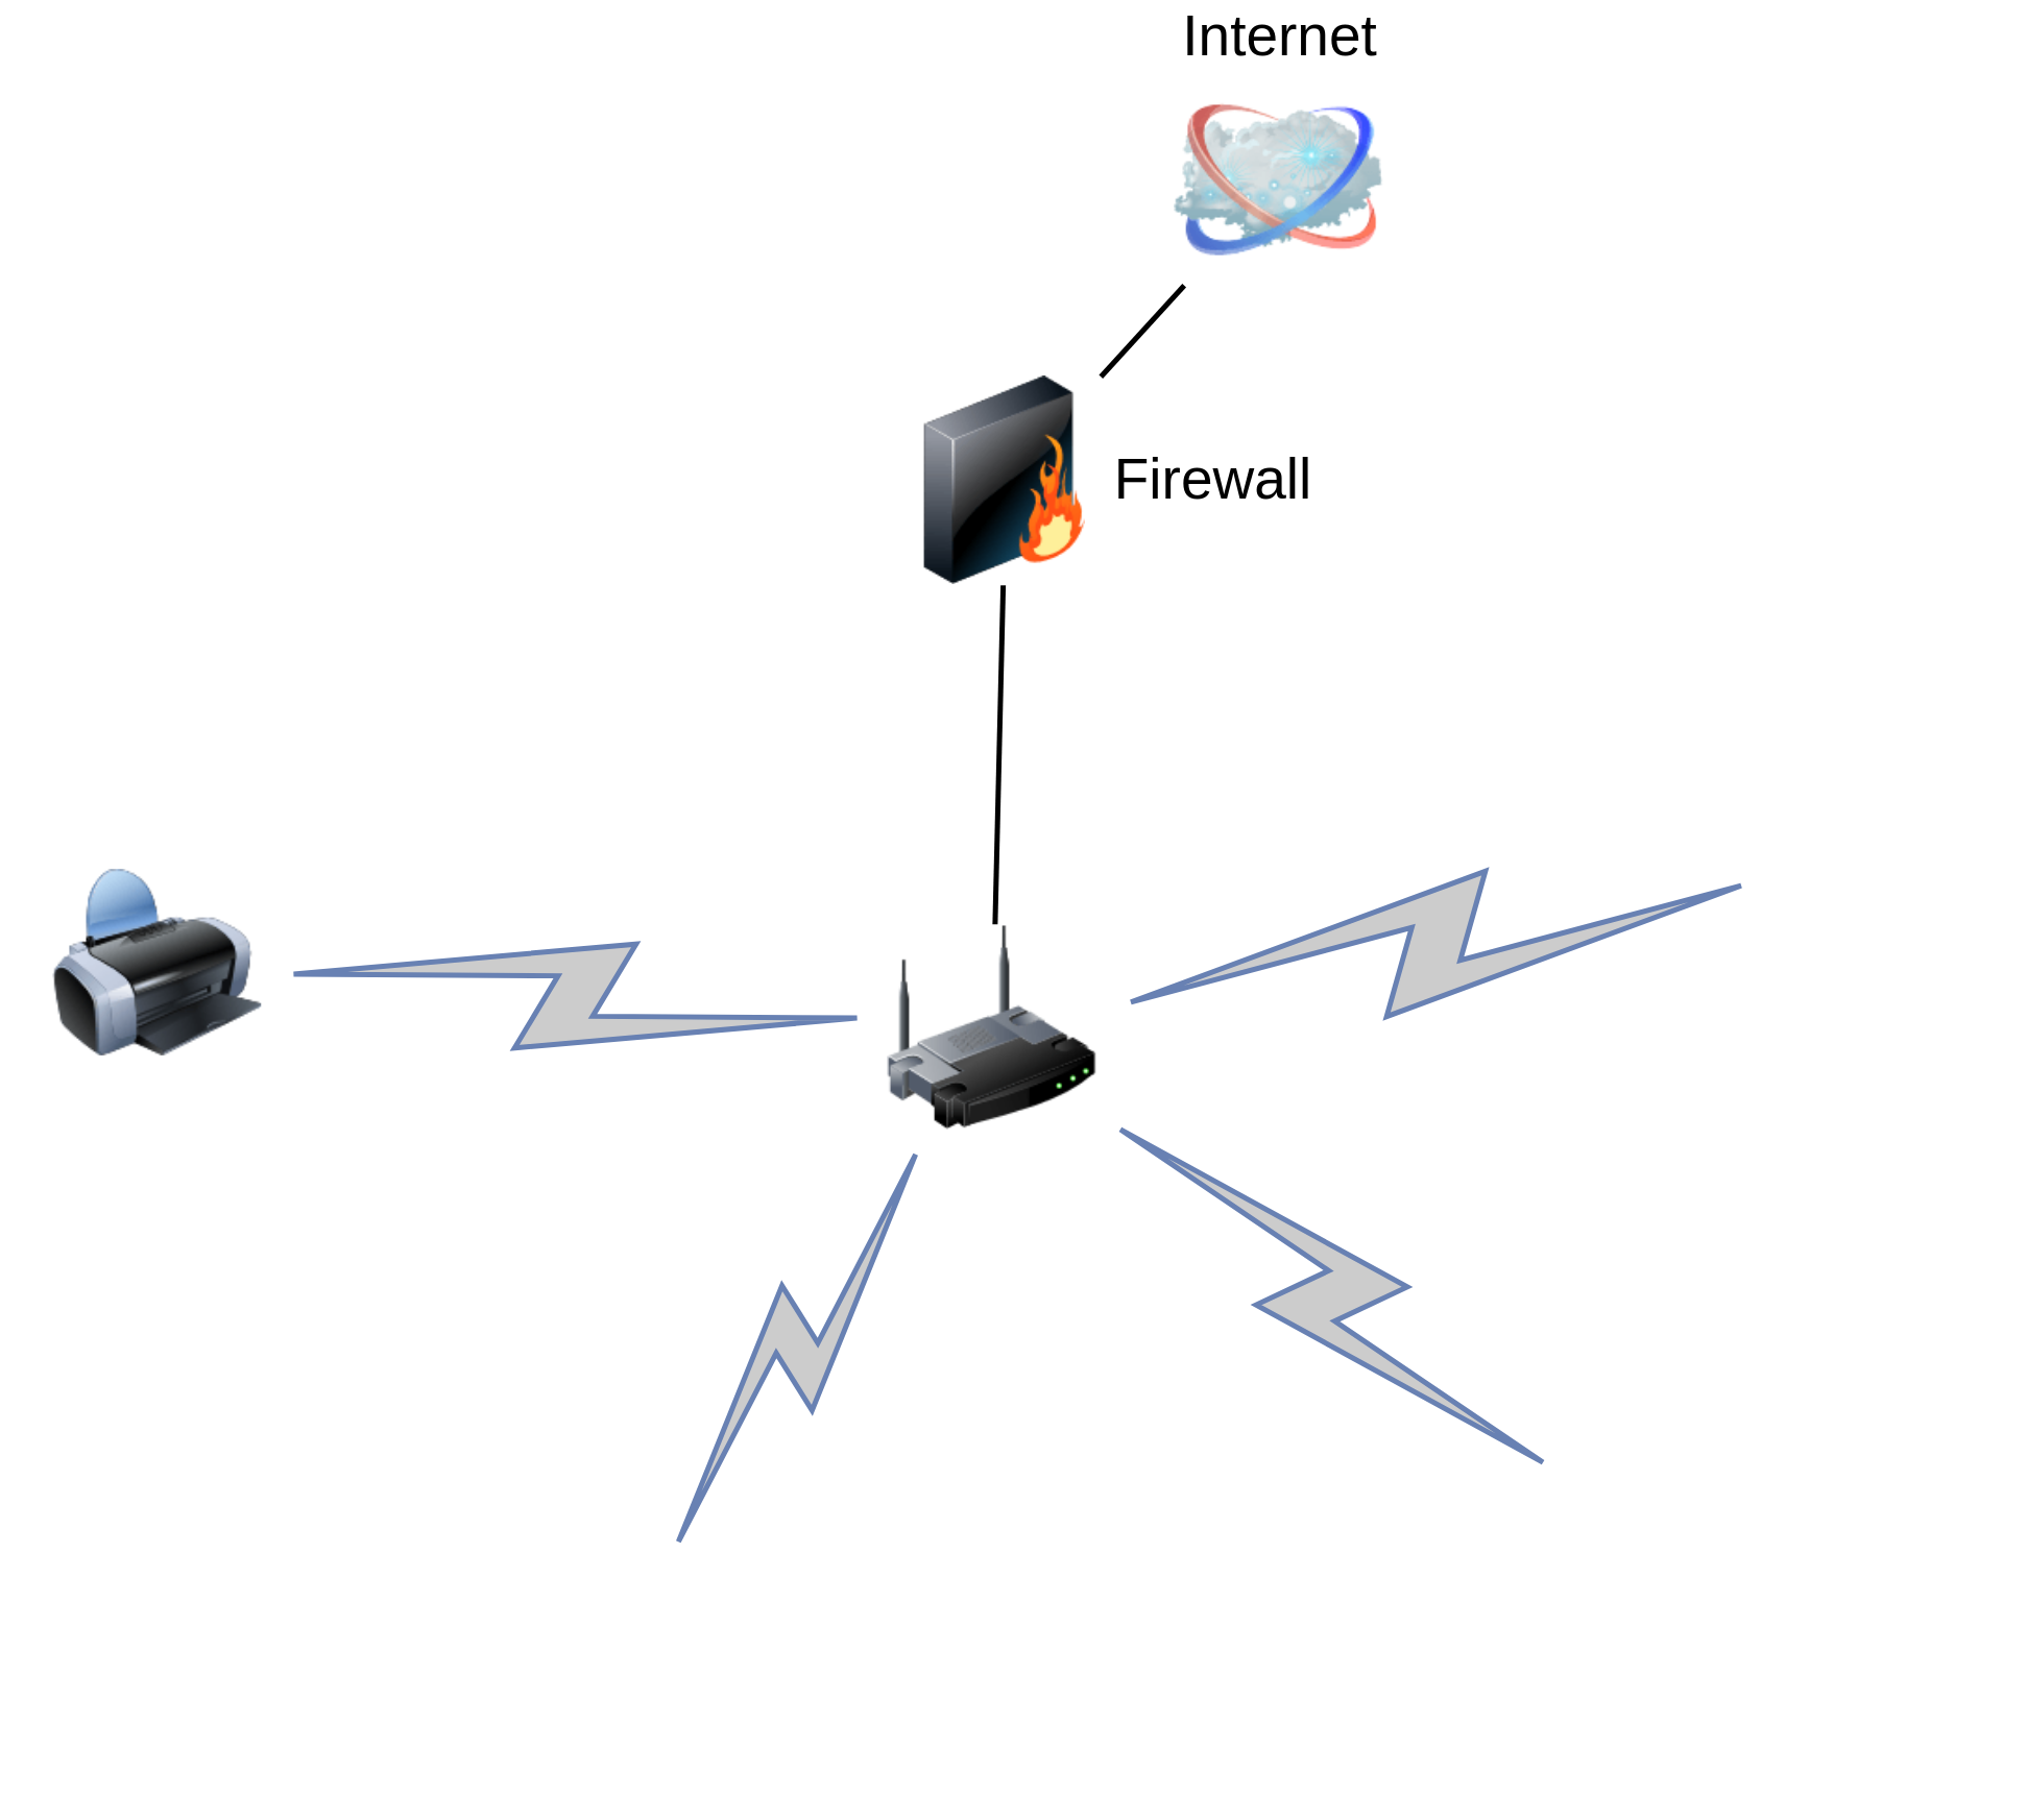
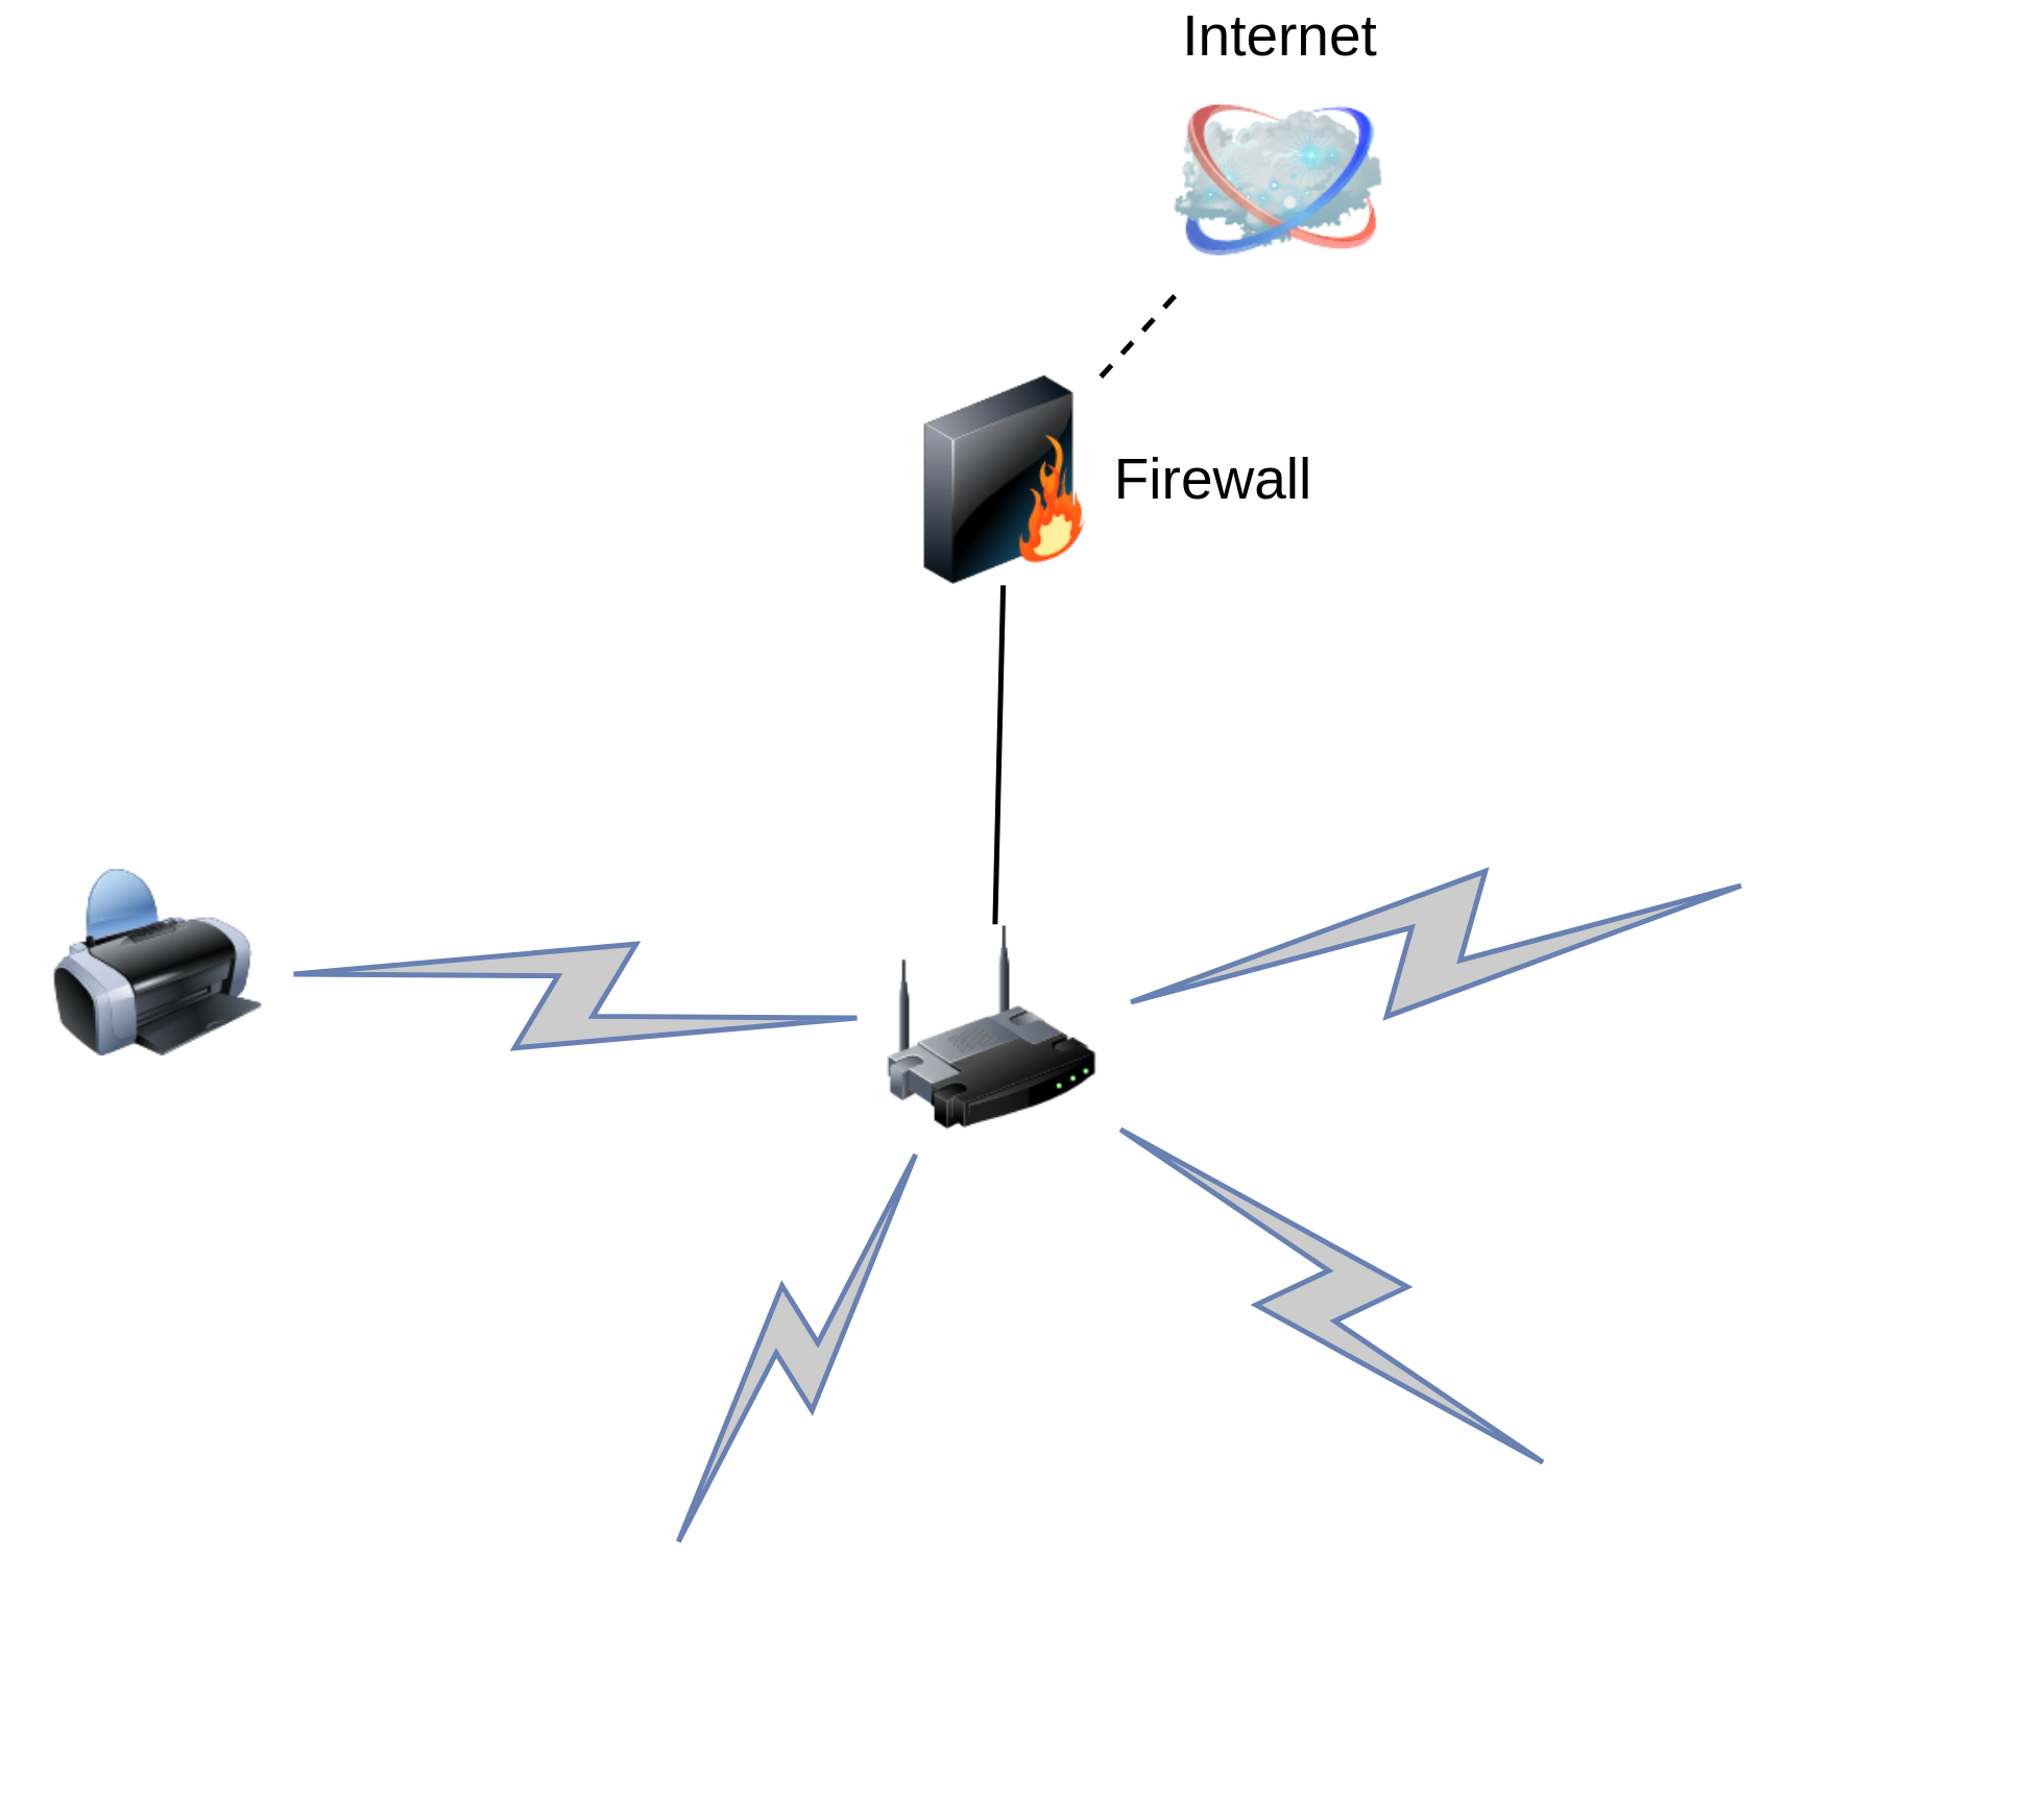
- <mxCell id="5" style="edgeStyle=none;rounded=0;html=1;labelBackgroundColor=none;endArrow=none;strokeColor=#000000;strokeWidth=2;fontFamily=Verdana;fontSize=22;fontColor=#000000;" parent="1" source="6" target="4" edge="1"><mxGeometry relative="1" as="geometry" /></mxCell>
+ <mxCell id="5" style="edgeStyle=none;rounded=0;html=1;labelBackgroundColor=none;endArrow=none;strokeColor=#000000;strokeWidth=2;fontFamily=Verdana;fontSize=22;fontColor=#000000;dashed=1;" parent="1" source="6" target="4" edge="1"><mxGeometry relative="1" as="geometry" /></mxCell>
